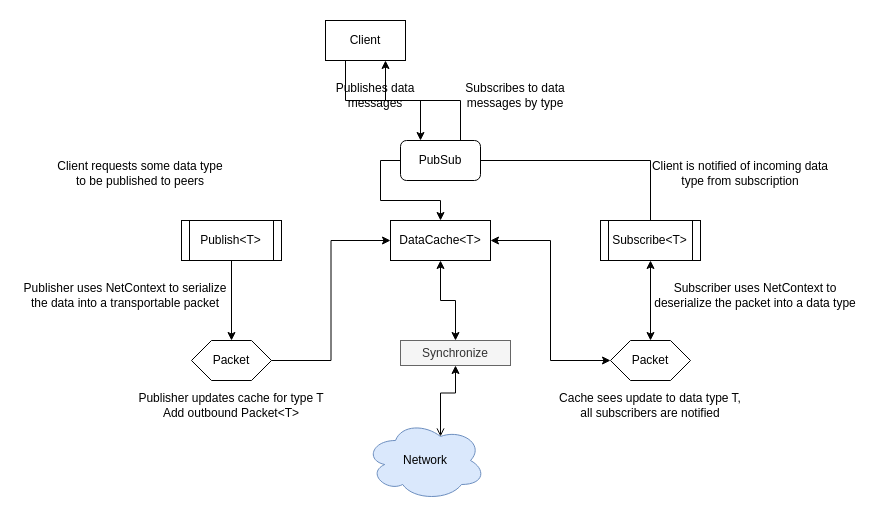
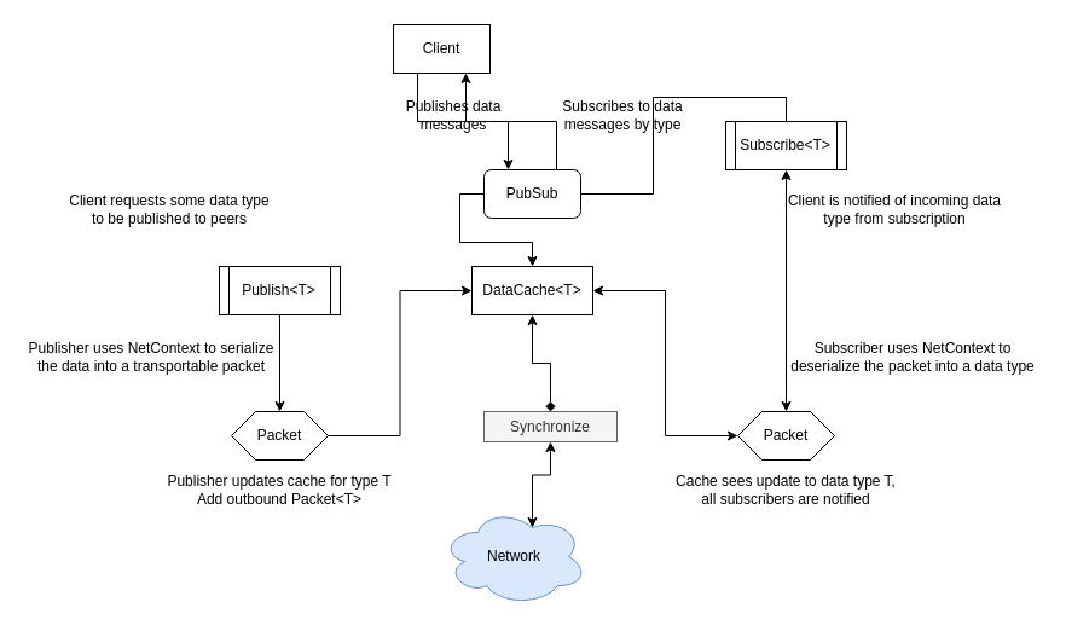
- <mxCell id="12" value="Subscribe&amp;lt;T&amp;gt;" style="shape=process;whiteSpace=wrap;html=1;backgroundOutline=1;size=0.083;" vertex="1" parent="1"><mxGeometry x="600" y="220" width="100" height="40" as="geometry" /></mxCell>
+ <mxCell id="12" value="Subscribe&amp;lt;T&amp;gt;" style="shape=process;whiteSpace=wrap;html=1;backgroundOutline=1;size=0.083;" vertex="1" parent="1"><mxGeometry x="600" y="100" width="100" height="40" as="geometry" /></mxCell>
- <mxCell id="26" style="edgeStyle=orthogonalEdgeStyle;rounded=0;orthogonalLoop=1;jettySize=auto;html=1;exitX=0.5;exitY=1;exitDx=0;exitDy=0;entryX=0.5;entryY=0;entryDx=0;entryDy=0;startArrow=classic;startFill=1;" edge="1" parent="1" source="21" target="25"><mxGeometry relative="1" as="geometry"><mxPoint x="440" y="260" as="sourcePoint" /><mxPoint x="440" y="344" as="targetPoint" /></mxGeometry></mxCell>
+ <mxCell id="26" style="edgeStyle=orthogonalEdgeStyle;rounded=0;orthogonalLoop=1;jettySize=auto;html=1;exitX=0.5;exitY=1;exitDx=0;exitDy=0;entryX=0.5;entryY=0;entryDx=0;entryDy=0;startArrow=classic;startFill=1;endArrow=diamond;" edge="1" parent="1" source="21" target="25"><mxGeometry relative="1" as="geometry"><mxPoint x="440" y="260" as="sourcePoint" /><mxPoint x="440" y="344" as="targetPoint" /></mxGeometry></mxCell>
- <mxCell id="19" style="edgeStyle=orthogonalEdgeStyle;rounded=0;orthogonalLoop=1;jettySize=auto;html=1;exitX=0.5;exitY=1;exitDx=0;exitDy=0;entryX=0.625;entryY=0.2;entryDx=0;entryDy=0;entryPerimeter=0;startArrow=classic;startFill=1;endArrow=open;" edge="1" parent="1" source="25" target="23"><mxGeometry relative="1" as="geometry" /></mxCell>
+ <mxCell id="19" style="edgeStyle=orthogonalEdgeStyle;rounded=0;orthogonalLoop=1;jettySize=auto;html=1;exitX=0.5;exitY=1;exitDx=0;exitDy=0;entryX=0.625;entryY=0.2;entryDx=0;entryDy=0;entryPerimeter=0;startArrow=classic;startFill=1;" edge="1" parent="1" source="25" target="23"><mxGeometry relative="1" as="geometry" /></mxCell>
